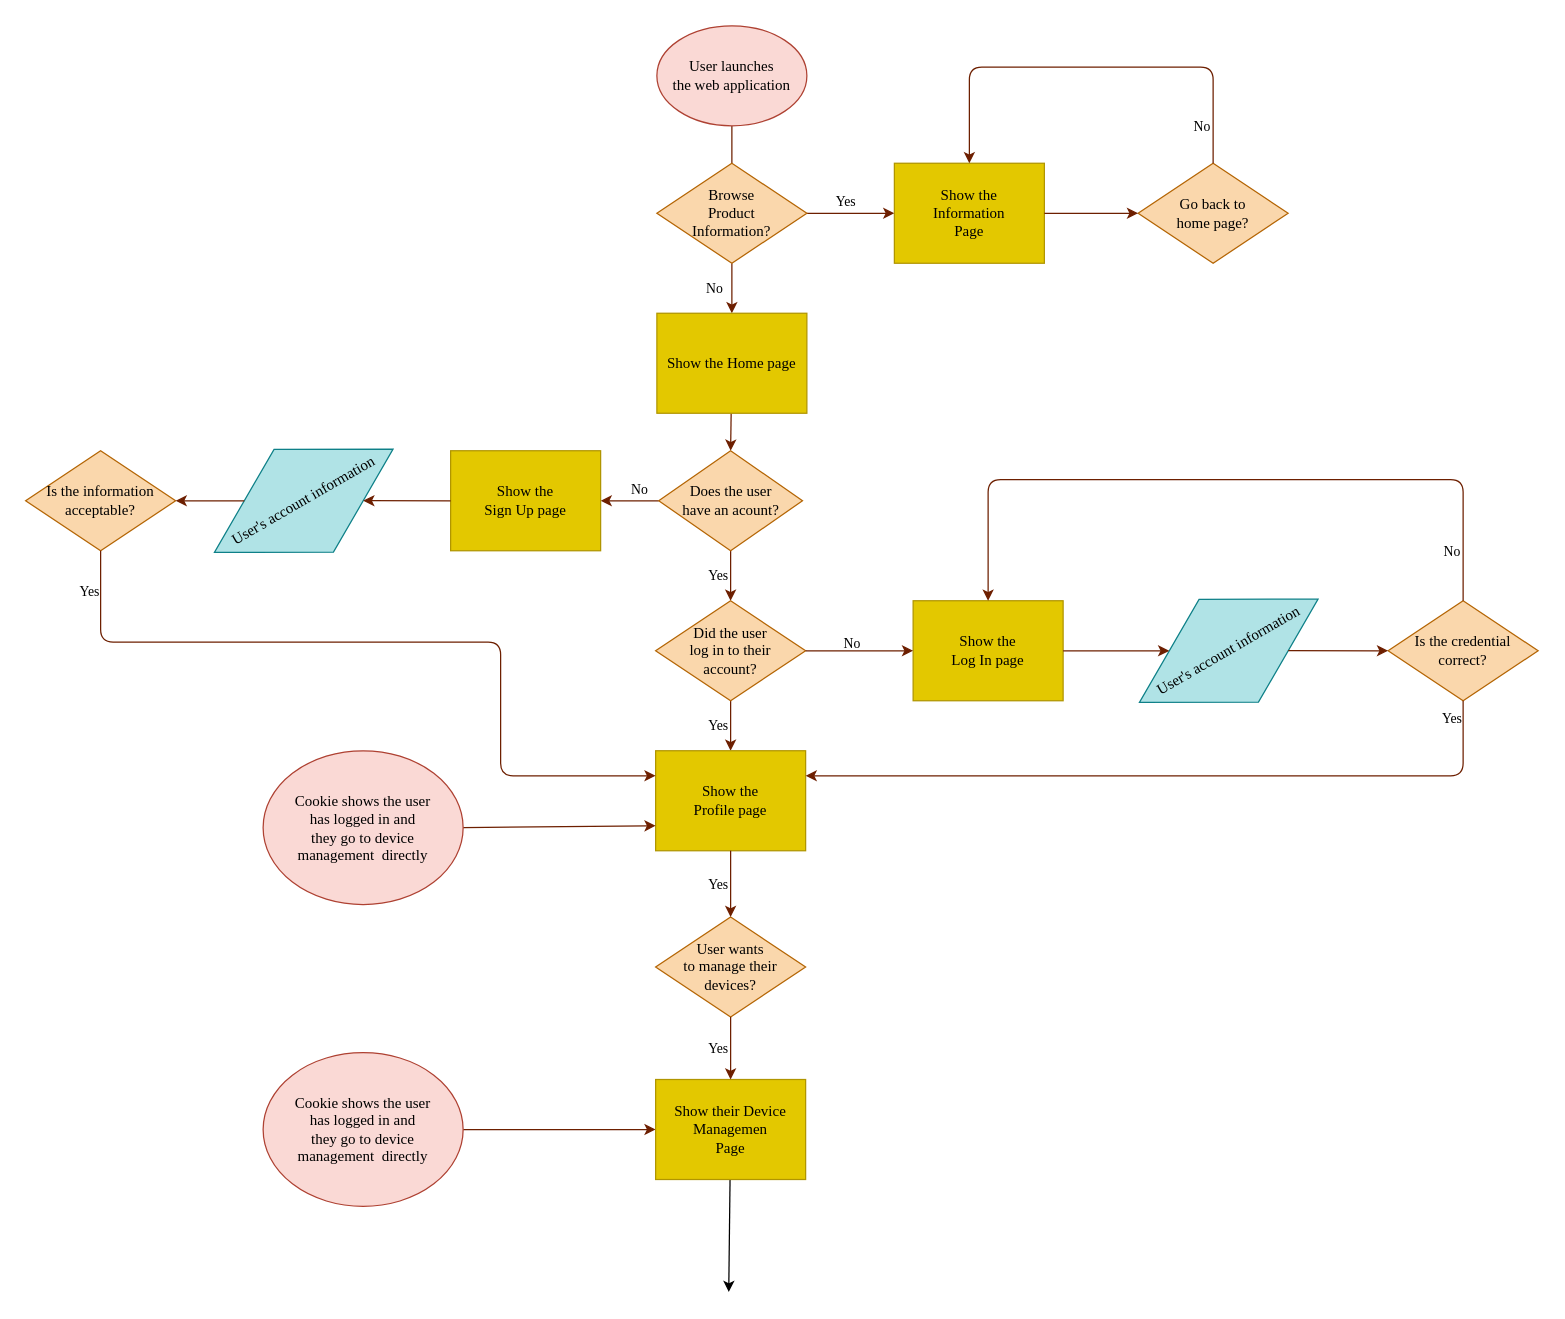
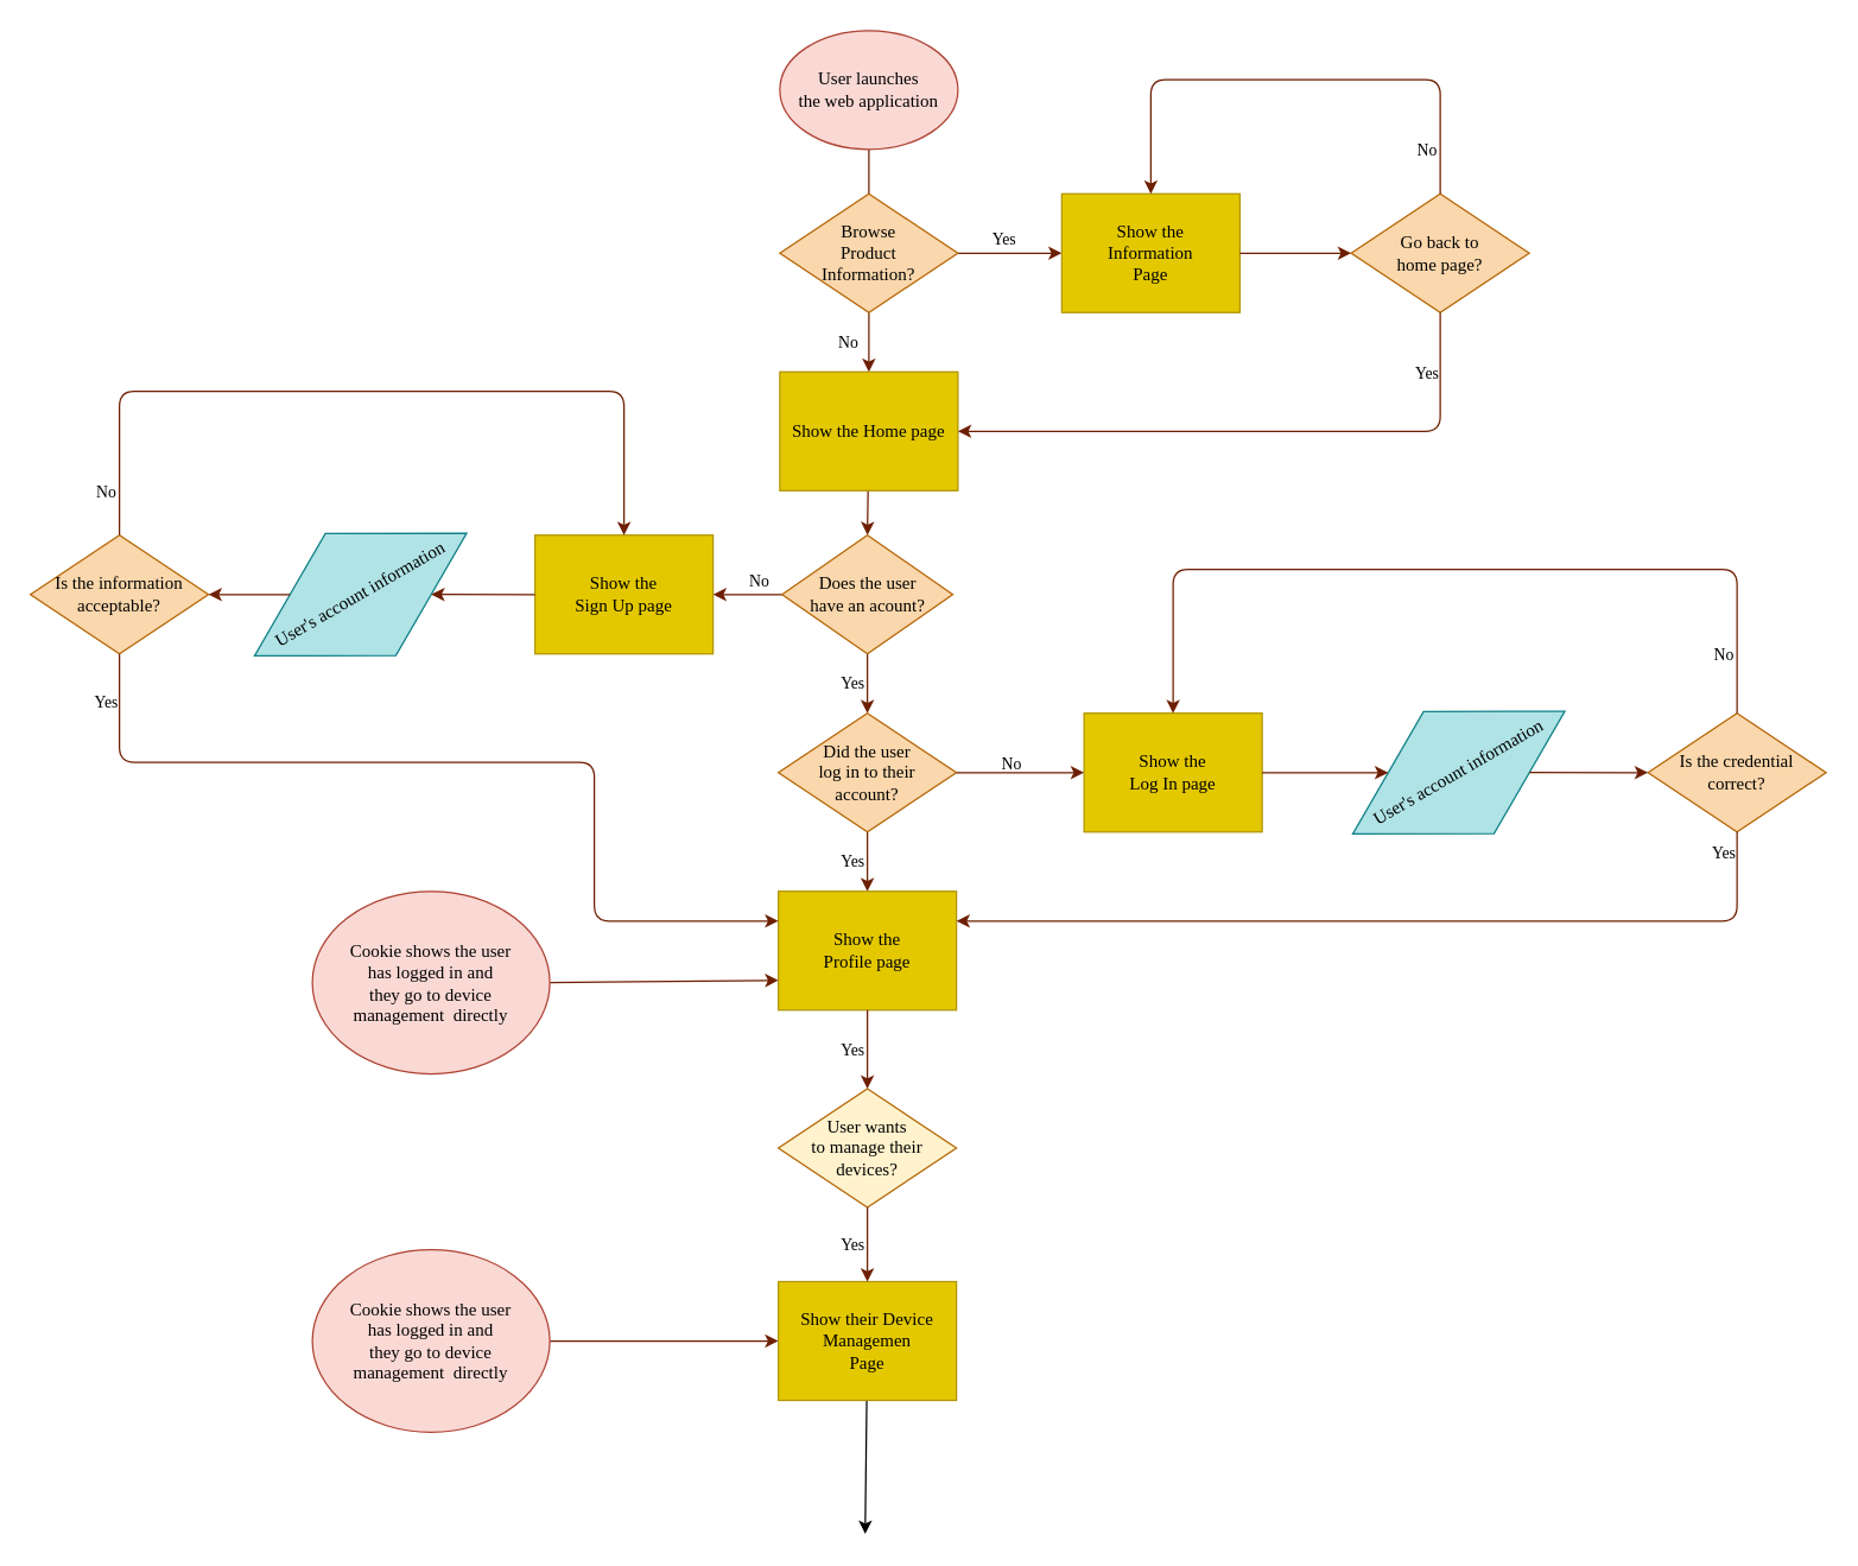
+ <mxCell id="53" style="edgeStyle=none;html=1;entryX=0.5;entryY=0;entryDx=0;entryDy=0;labelBackgroundColor=none;fontFamily=Times New Roman;fontColor=#000000;fillColor=#a0522d;strokeColor=#6D1F00;exitX=0.5;exitY=0;exitDx=0;exitDy=0;" edge="1" parent="1" source="49" target="16"><mxGeometry relative="1" as="geometry"><mxPoint x="536.5" y="410" as="sourcePoint" /><mxPoint x="490" y="410" as="targetPoint" /><Array as="points"><mxPoint x="80" y="263" /><mxPoint x="420" y="263" /></Array></mxGeometry></mxCell>
+ <mxCell id="54" value="No" style="edgeLabel;html=1;align=center;verticalAlign=middle;resizable=0;points=[];fontFamily=Times New Roman;fontColor=#000000;labelBackgroundColor=none;" vertex="1" connectable="0" parent="53"><mxGeometry x="-0.4" y="3" relative="1" as="geometry"><mxPoint x="-73" y="70" as="offset" /></mxGeometry></mxCell>
+ <mxCell id="39" style="edgeStyle=none;html=1;entryX=1;entryY=0.5;entryDx=0;entryDy=0;fontFamily=Times New Roman;fontColor=#000000;fillColor=#a0522d;strokeColor=#6D1F00;exitX=0.5;exitY=1;exitDx=0;exitDy=0;" edge="1" parent="1" source="26" target="11"><mxGeometry relative="1" as="geometry"><mxPoint x="655" y="180" as="sourcePoint" /><mxPoint x="725" y="180" as="targetPoint" /><Array as="points"><mxPoint x="970" y="290" /></Array></mxGeometry></mxCell>
+ <mxCell id="40" value="Yes" style="edgeLabel;html=1;align=center;verticalAlign=middle;resizable=0;points=[];fontFamily=Times New Roman;fontColor=#000000;labelBackgroundColor=none;" vertex="1" connectable="0" parent="39"><mxGeometry x="-0.415" y="2" relative="1" as="geometry"><mxPoint x="28" y="-42" as="offset" /></mxGeometry></mxCell>
- <mxCell id="29" value="&lt;font color=&quot;#000000&quot;&gt;User wants &lt;br&gt;to manage their &lt;br&gt;devices?&lt;/font&gt;" style="rhombus;whiteSpace=wrap;html=1;fontFamily=Times New Roman;fillColor=#fad7ac;strokeColor=#b46504;" vertex="1" parent="1"><mxGeometry x="524" y="733" width="120" height="80" as="geometry" /></mxCell>
+ <mxCell id="29" value="&lt;font color=&quot;#000000&quot;&gt;User wants &lt;br&gt;to manage their &lt;br&gt;devices?&lt;/font&gt;" style="rhombus;whiteSpace=wrap;html=1;fontFamily=Times New Roman;fillColor=#fff2cc;strokeColor=#b46504;" vertex="1" parent="1"><mxGeometry x="524" y="733" width="120" height="80" as="geometry" /></mxCell>
